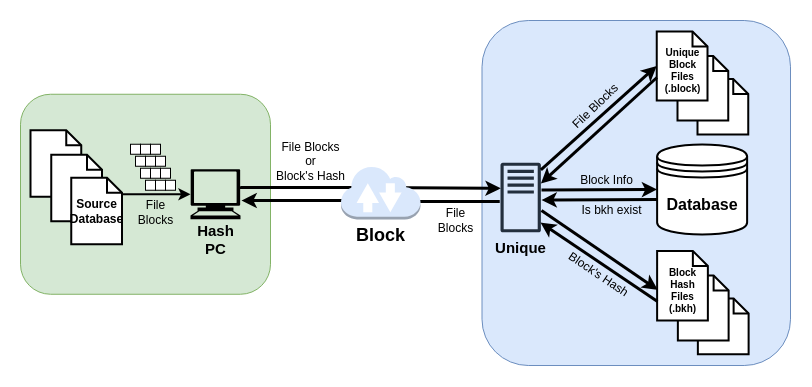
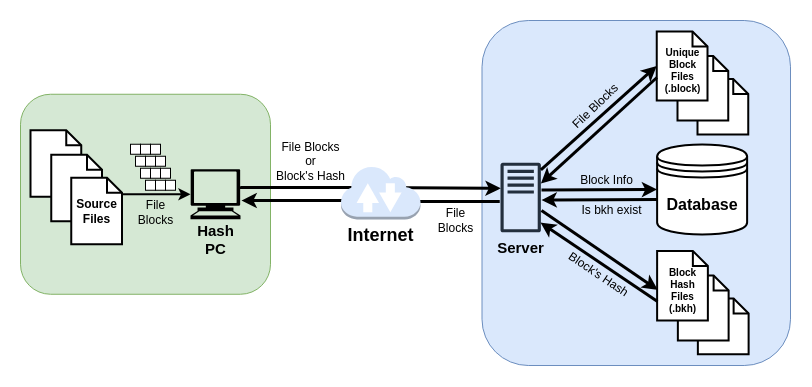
- <mxCell id="6" value="Source&lt;div&gt;Database&lt;/div&gt;" style="shape=note;size=15;whiteSpace=wrap;html=1;strokeWidth=2;fontStyle=1;movable=1;resizable=1;rotatable=1;deletable=1;editable=1;locked=0;connectable=1;" vertex="1" parent="1"><mxGeometry x="70.75" y="177.25" width="50.75" height="66.5" as="geometry" /></mxCell>
+ <mxCell id="6" value="Source&lt;div&gt;Files&lt;/div&gt;" style="shape=note;size=15;whiteSpace=wrap;html=1;strokeWidth=2;fontStyle=1;movable=1;resizable=1;rotatable=1;deletable=1;editable=1;locked=0;connectable=1;" vertex="1" parent="1"><mxGeometry x="70.75" y="177.25" width="50.75" height="66.5" as="geometry" /></mxCell>
- <mxCell id="16" value="&lt;font style=&quot;font-size: 18px;&quot;&gt;Block&lt;/font&gt;" style="text;html=1;align=center;verticalAlign=middle;resizable=0;points=[];autosize=1;strokeColor=none;fillColor=none;fontStyle=1" vertex="1" parent="1"><mxGeometry x="340" y="215" width="80" height="40" as="geometry" /></mxCell>
+ <mxCell id="16" value="&lt;font style=&quot;font-size: 18px;&quot;&gt;Internet&lt;/font&gt;" style="text;html=1;align=center;verticalAlign=middle;resizable=0;points=[];autosize=1;strokeColor=none;fillColor=none;fontStyle=1" vertex="1" parent="1"><mxGeometry x="340" y="215" width="80" height="40" as="geometry" /></mxCell>
- <mxCell id="14" value="&lt;span style=&quot;font-size: 15px;&quot;&gt;&lt;b&gt;Unique&lt;/b&gt;&lt;/span&gt;" style="text;html=1;align=center;verticalAlign=middle;resizable=0;points=[];autosize=1;strokeColor=none;fillColor=none;" vertex="1" parent="1"><mxGeometry x="485.19" y="232" width="70" height="30" as="geometry" /></mxCell>
+ <mxCell id="14" value="&lt;span style=&quot;font-size: 15px;&quot;&gt;&lt;b&gt;Server&lt;/b&gt;&lt;/span&gt;" style="text;html=1;align=center;verticalAlign=middle;resizable=0;points=[];autosize=1;strokeColor=none;fillColor=none;" vertex="1" parent="1"><mxGeometry x="485.19" y="232" width="70" height="30" as="geometry" /></mxCell>
